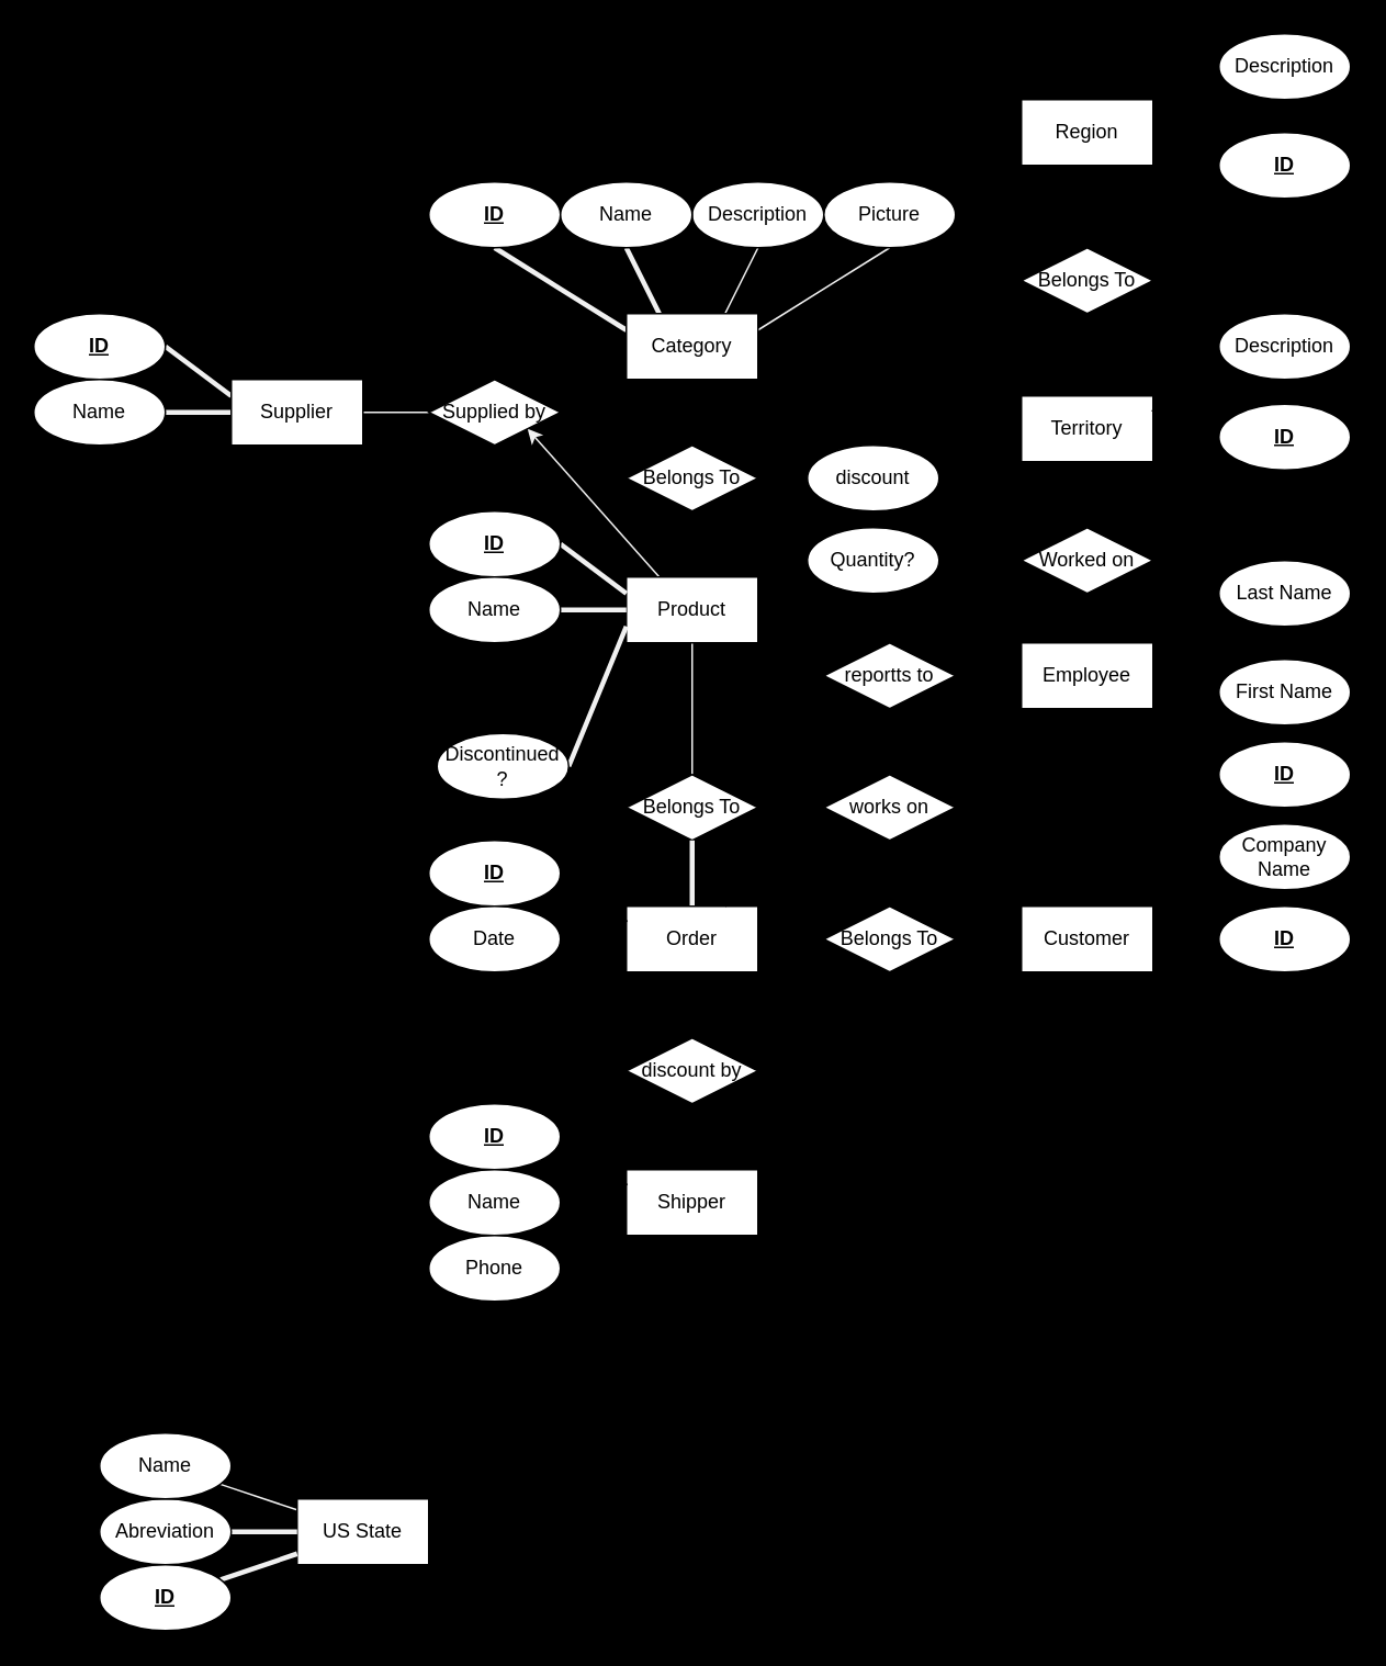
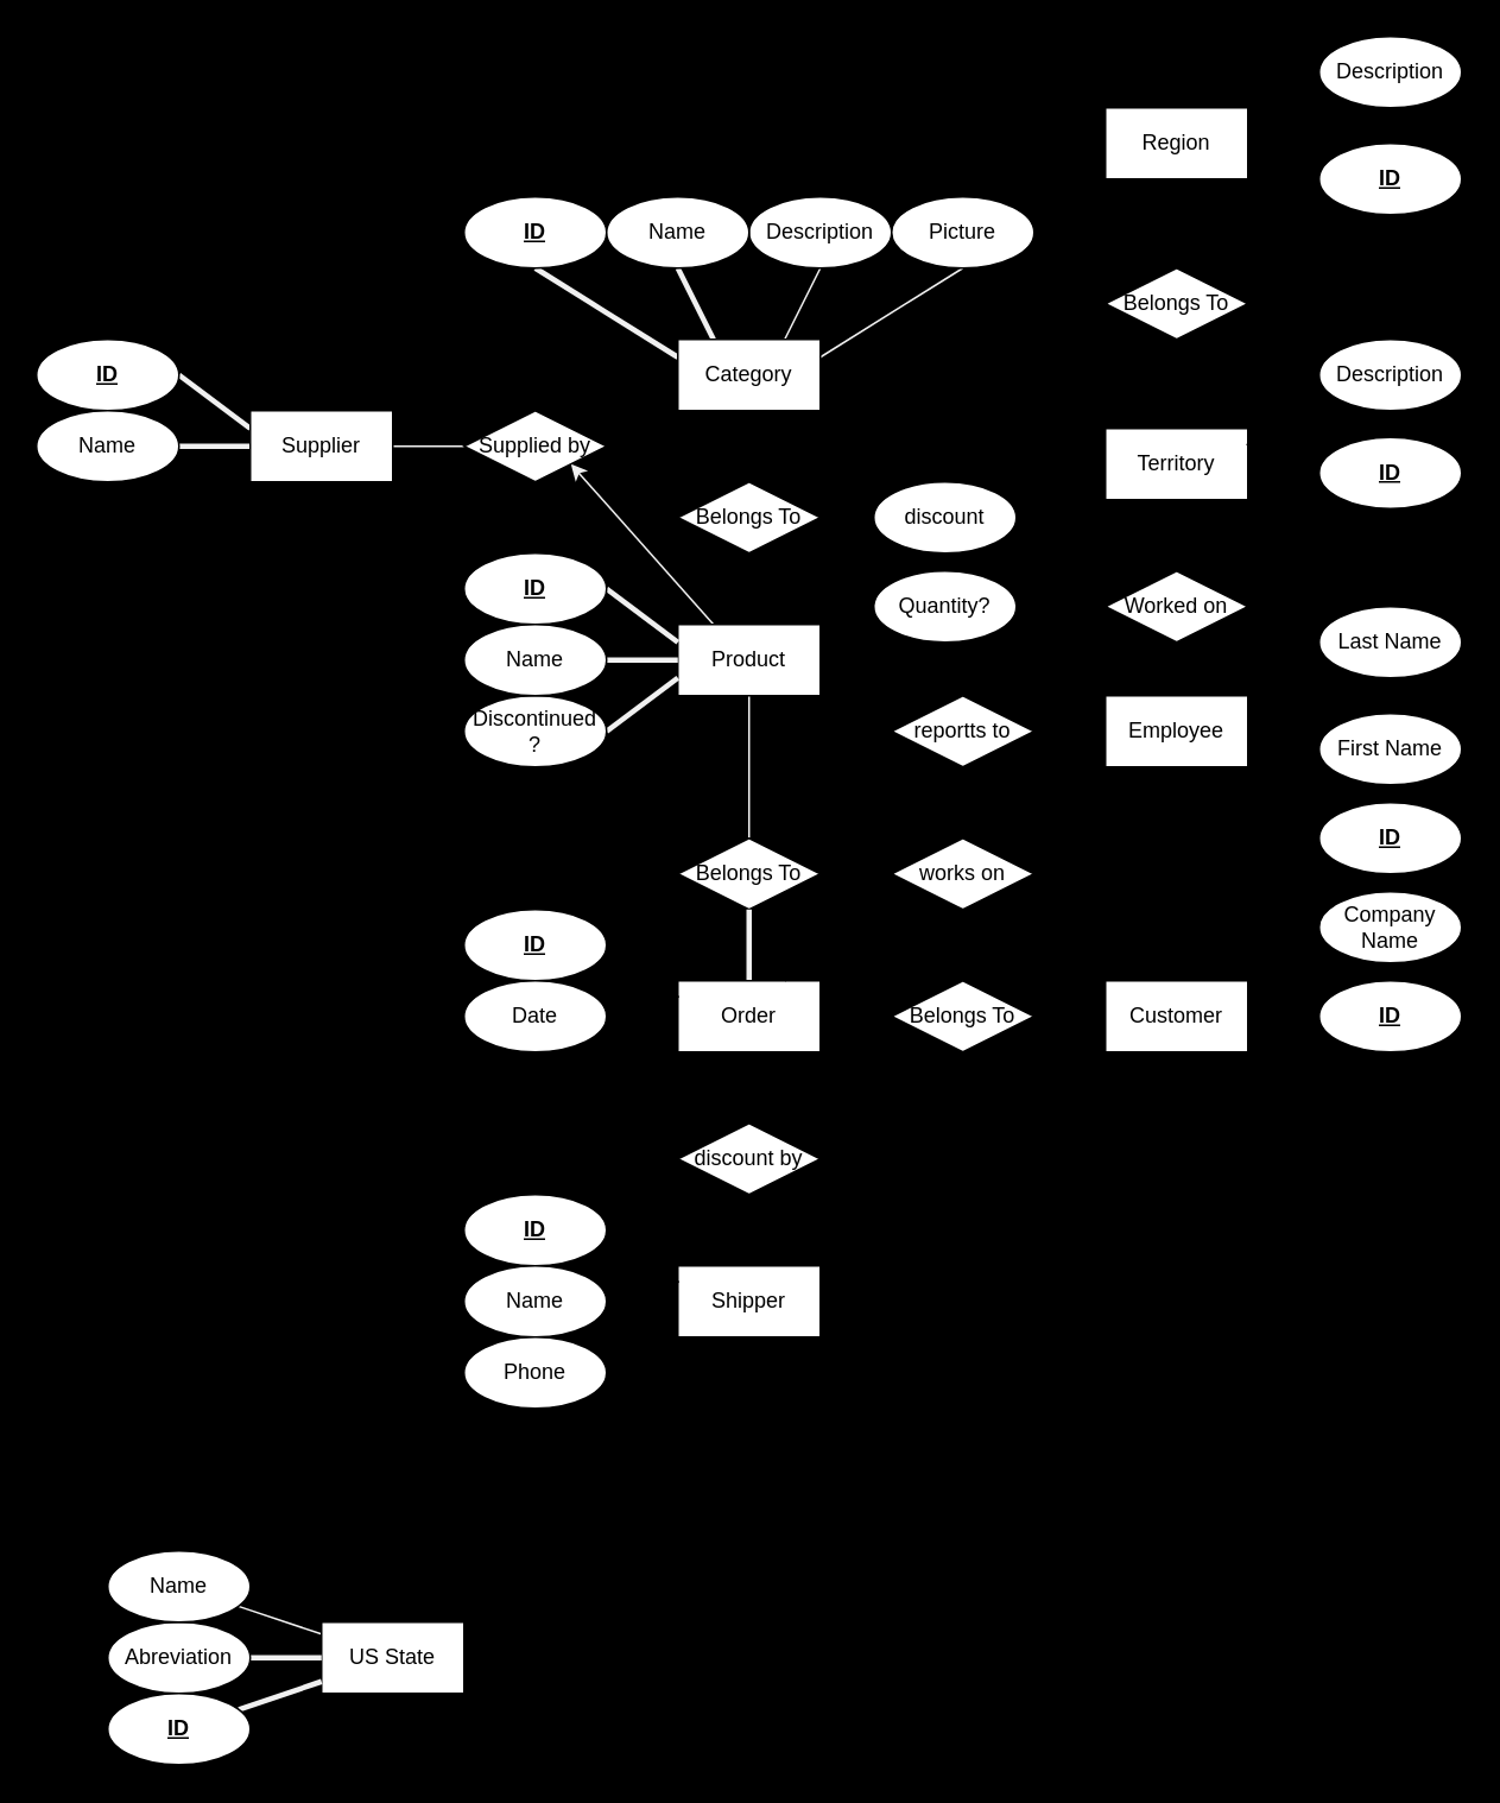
- <mxCell id="8" value="Discontinued&lt;br&gt;?" style="ellipse;whiteSpace=wrap;html=1;" parent="1" vertex="1"><mxGeometry x="265" y="445" width="80" height="40" as="geometry" /></mxCell>
+ <mxCell id="8" value="Discontinued&lt;br&gt;?" style="ellipse;whiteSpace=wrap;html=1;" parent="1" vertex="1"><mxGeometry x="260" y="390" width="80" height="40" as="geometry" /></mxCell>
